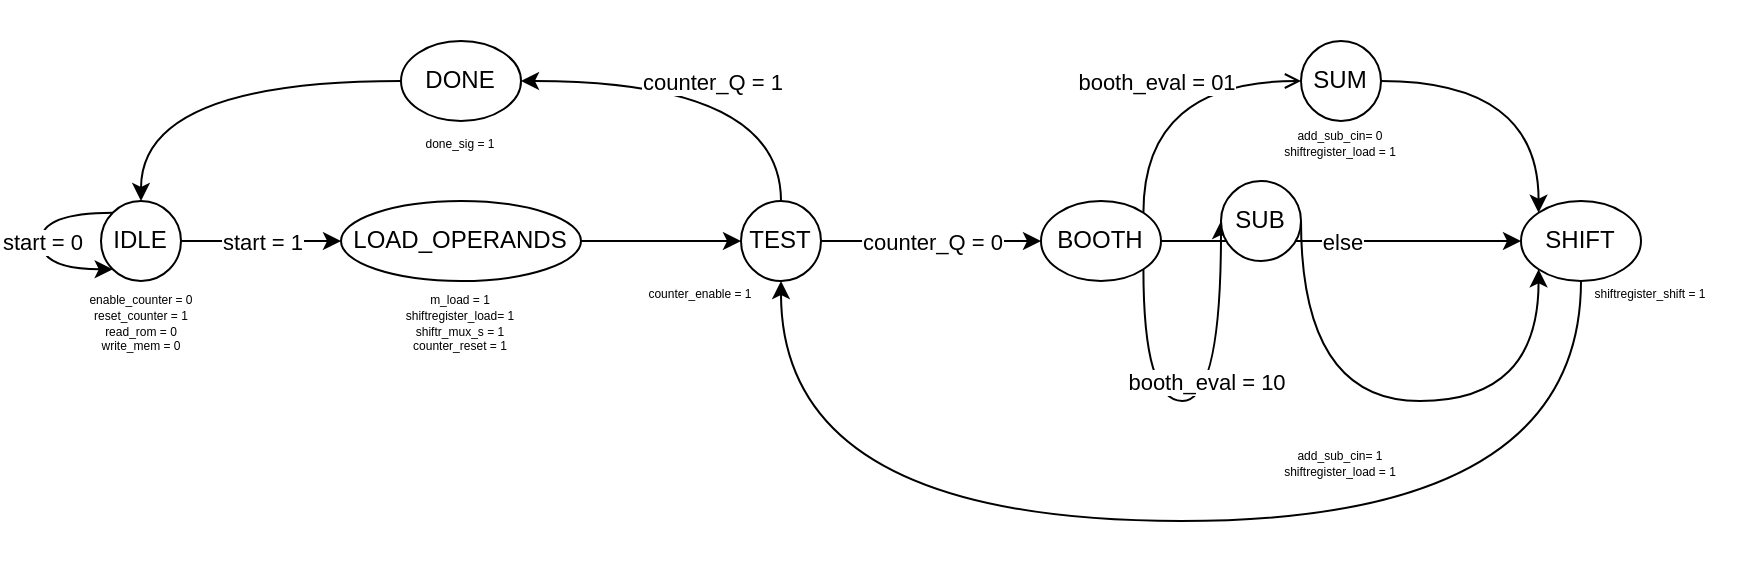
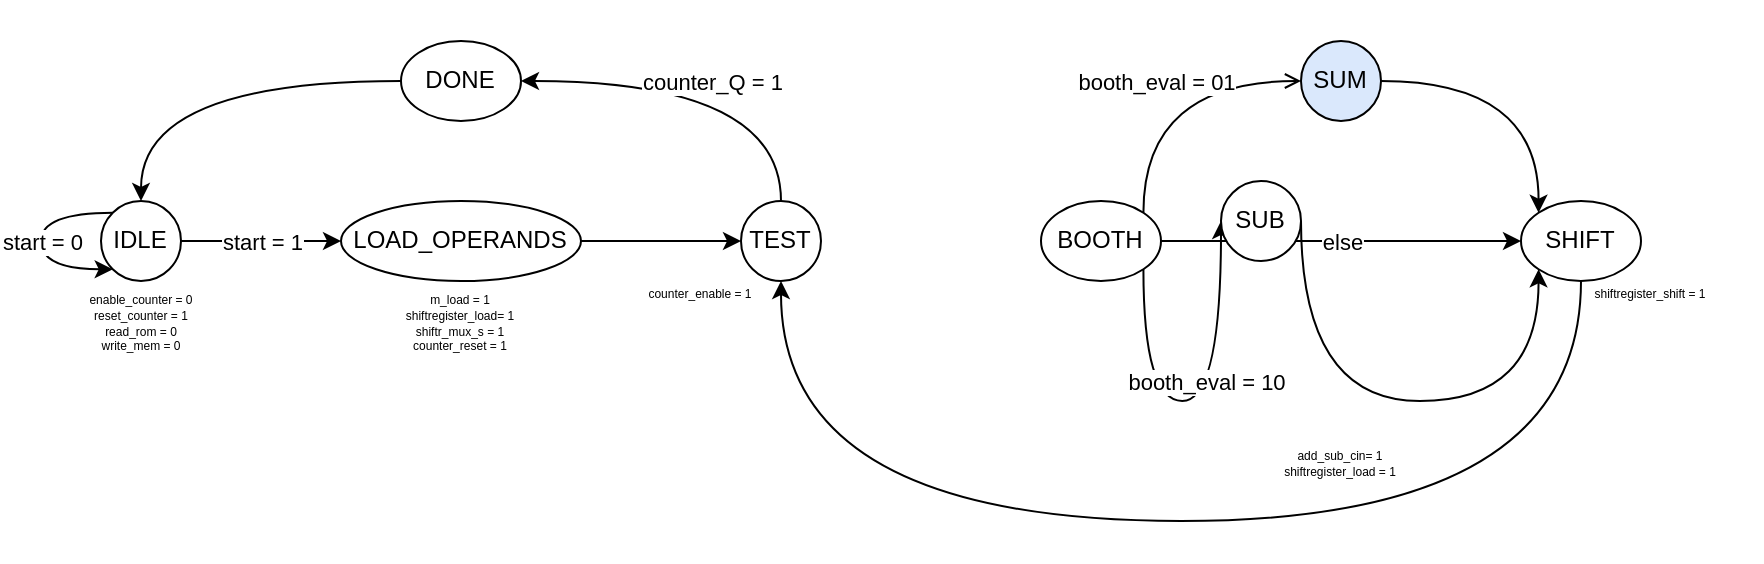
- <mxCell id="6" value="SUM" style="ellipse;whiteSpace=wrap;html=1;aspect=fixed;" vertex="1" parent="1"><mxGeometry x="650" y="20" width="40" height="40" as="geometry" /></mxCell>
+ <mxCell id="6" value="SUM" style="ellipse;whiteSpace=wrap;html=1;aspect=fixed;fillColor=#dae8fc;" vertex="1" parent="1"><mxGeometry x="650" y="20" width="40" height="40" as="geometry" /></mxCell>
- <mxCell id="34" value="&lt;div style=&quot;line-height: 60%;&quot;&gt;&lt;div&gt;&lt;font style=&quot;font-size: 6px; line-height: 60%;&quot;&gt;done_sig = 1&lt;/font&gt;&lt;/div&gt;&lt;/div&gt;" style="text;html=1;align=center;verticalAlign=middle;whiteSpace=wrap;rounded=0;spacing=2;" vertex="1" parent="1"><mxGeometry x="210" y="60" width="40" height="20" as="geometry" /></mxCell>
- <mxCell id="12" value="&lt;div style=&quot;line-height: 60%;&quot;&gt;&lt;div&gt;&lt;font style=&quot;font-size: 6px; line-height: 60%;&quot;&gt;add_sub_cin= 0&lt;/font&gt;&lt;/div&gt;&lt;div&gt;&lt;font style=&quot;font-size: 6px; line-height: 60%;&quot;&gt;shiftregister_load = 1&lt;/font&gt;&lt;/div&gt;&lt;/div&gt;" style="text;html=1;align=center;verticalAlign=middle;whiteSpace=wrap;rounded=0;spacing=2;" vertex="1" parent="1"><mxGeometry x="635" y="60" width="70" height="20" as="geometry" /></mxCell>
- <mxCell id="28" value="" style="edgeStyle=orthogonalEdgeStyle;rounded=0;orthogonalLoop=1;jettySize=auto;html=1;" edge="1" parent="1" source="32" target="21"><mxGeometry relative="1" as="geometry" /></mxCell>
- <mxCell id="29" value="counter_Q = 0" style="edgeLabel;html=1;align=center;verticalAlign=middle;resizable=0;points=[];" vertex="1" connectable="0" parent="28"><mxGeometry relative="1" as="geometry"><mxPoint as="offset" /></mxGeometry></mxCell>
